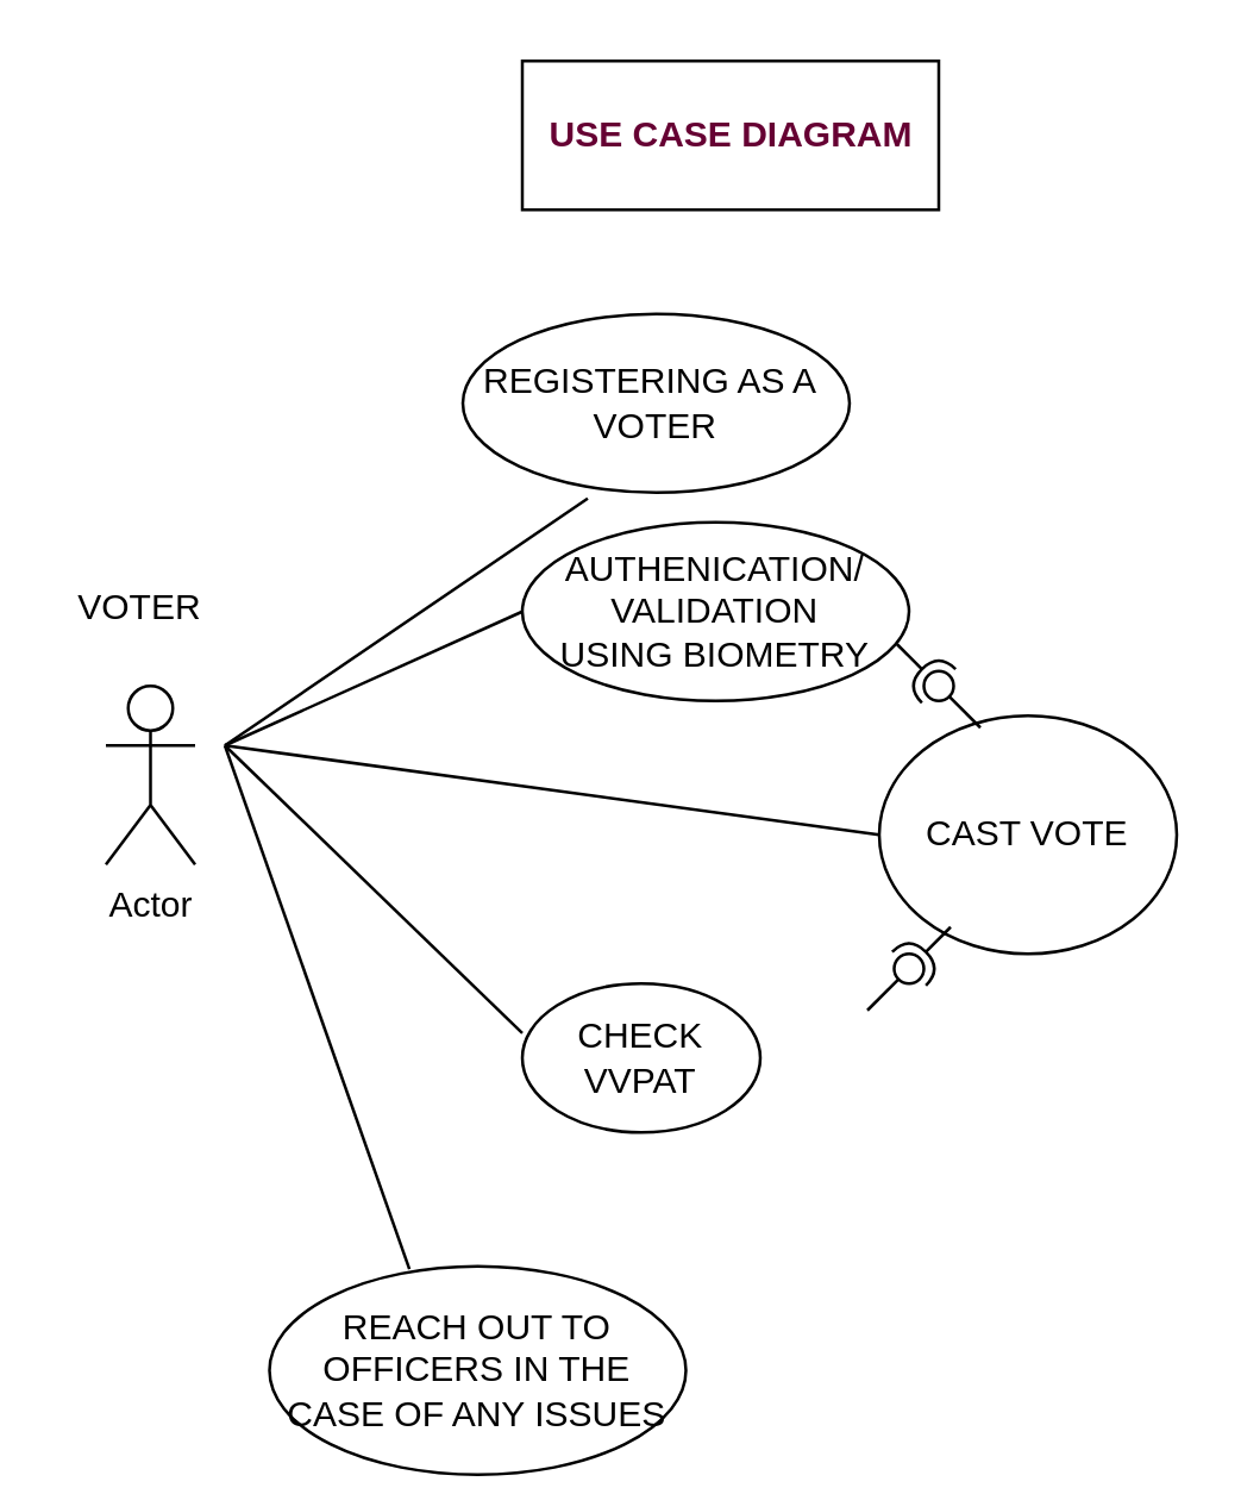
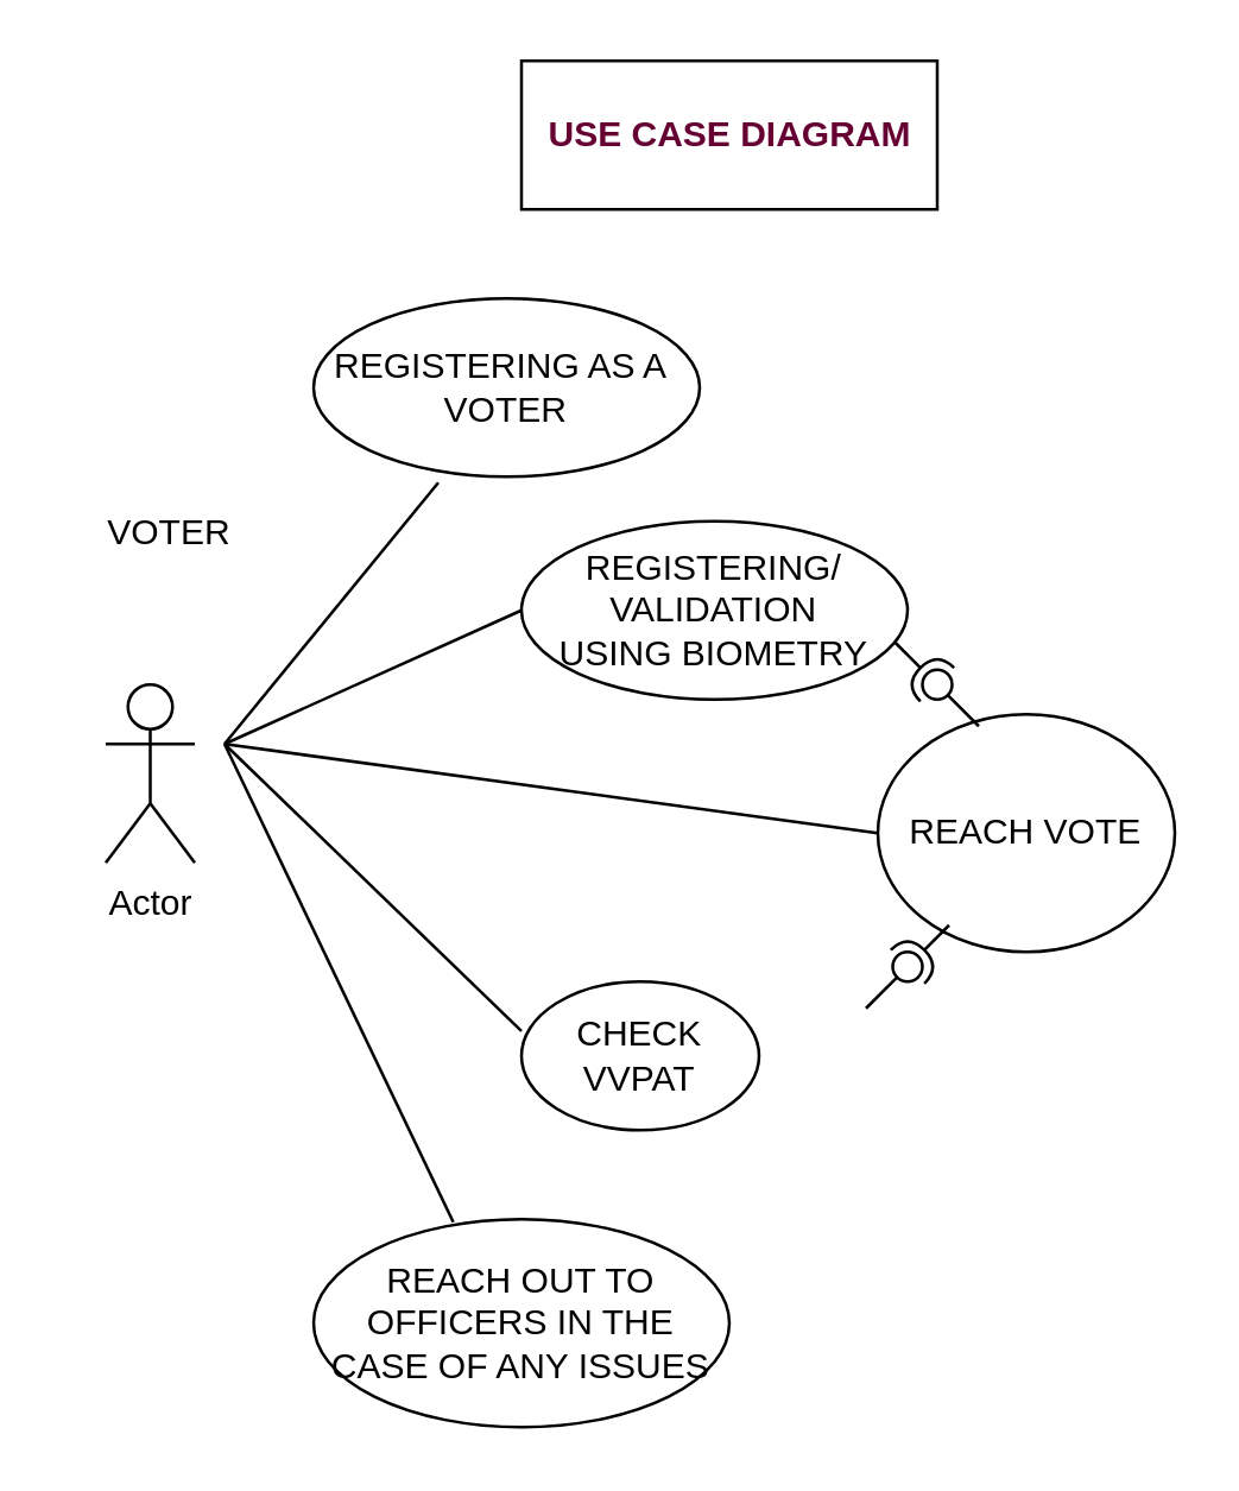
- <mxCell id="4" value="REGISTERING AS A&amp;nbsp;&lt;br&gt;VOTER" style="ellipse;whiteSpace=wrap;html=1;align=center;fillColor=default;" vertex="1" parent="1"><mxGeometry x="155" y="105" width="130" height="60" as="geometry" /></mxCell>
+ <mxCell id="4" value="REGISTERING AS A&amp;nbsp;&lt;br&gt;VOTER" style="ellipse;whiteSpace=wrap;html=1;align=center;fillColor=default;" vertex="1" parent="1"><mxGeometry x="105" y="100" width="130" height="60" as="geometry" /></mxCell>
- <mxCell id="2" value="VOTER" style="text;strokeColor=none;fillColor=none;spacingLeft=4;spacingRight=4;overflow=hidden;rotatable=0;points=[[0,0.5],[1,0.5]];portConstraint=eastwest;fontSize=12;" vertex="1" parent="1"><mxGeometry x="20" y="190" width="60" height="30" as="geometry" /></mxCell>
+ <mxCell id="2" value="VOTER" style="text;strokeColor=none;fillColor=none;spacingLeft=4;spacingRight=4;overflow=hidden;rotatable=0;points=[[0,0.5],[1,0.5]];portConstraint=eastwest;fontSize=12;" vertex="1" parent="1"><mxGeometry x="30" y="165" width="60" height="30" as="geometry" /></mxCell>
- <mxCell id="5" value="AUTHENICATION/ VALIDATION&lt;br&gt;USING BIOMETRY" style="ellipse;whiteSpace=wrap;html=1;align=center;fillColor=default;" vertex="1" parent="1"><mxGeometry x="175" y="175" width="130" height="60" as="geometry" /></mxCell>
+ <mxCell id="5" value="REGISTERING/ VALIDATION&lt;br&gt;USING BIOMETRY" style="ellipse;whiteSpace=wrap;html=1;align=center;fillColor=default;" vertex="1" parent="1"><mxGeometry x="175" y="175" width="130" height="60" as="geometry" /></mxCell>
- <mxCell id="6" value="CAST VOTE" style="ellipse;whiteSpace=wrap;html=1;align=center;fillColor=default;" vertex="1" parent="1"><mxGeometry x="295" y="240" width="100" height="80" as="geometry" /></mxCell>
+ <mxCell id="6" value="REACH VOTE" style="ellipse;whiteSpace=wrap;html=1;align=center;fillColor=default;" vertex="1" parent="1"><mxGeometry x="295" y="240" width="100" height="80" as="geometry" /></mxCell>
- <mxCell id="8" value="REACH OUT TO OFFICERS IN THE CASE OF ANY ISSUES" style="ellipse;whiteSpace=wrap;html=1;align=center;fillColor=default;" vertex="1" parent="1"><mxGeometry x="90" y="425" width="140" height="70" as="geometry" /></mxCell>
+ <mxCell id="8" value="REACH OUT TO OFFICERS IN THE CASE OF ANY ISSUES" style="ellipse;whiteSpace=wrap;html=1;align=center;fillColor=default;" vertex="1" parent="1"><mxGeometry x="105" y="410" width="140" height="70" as="geometry" /></mxCell>
